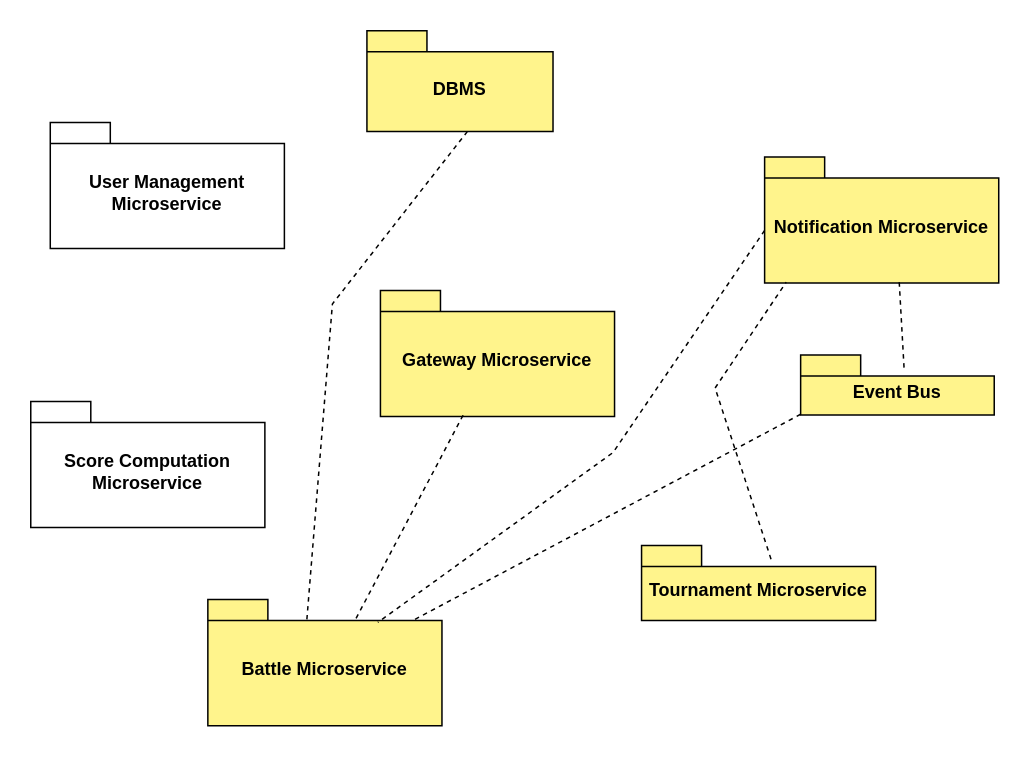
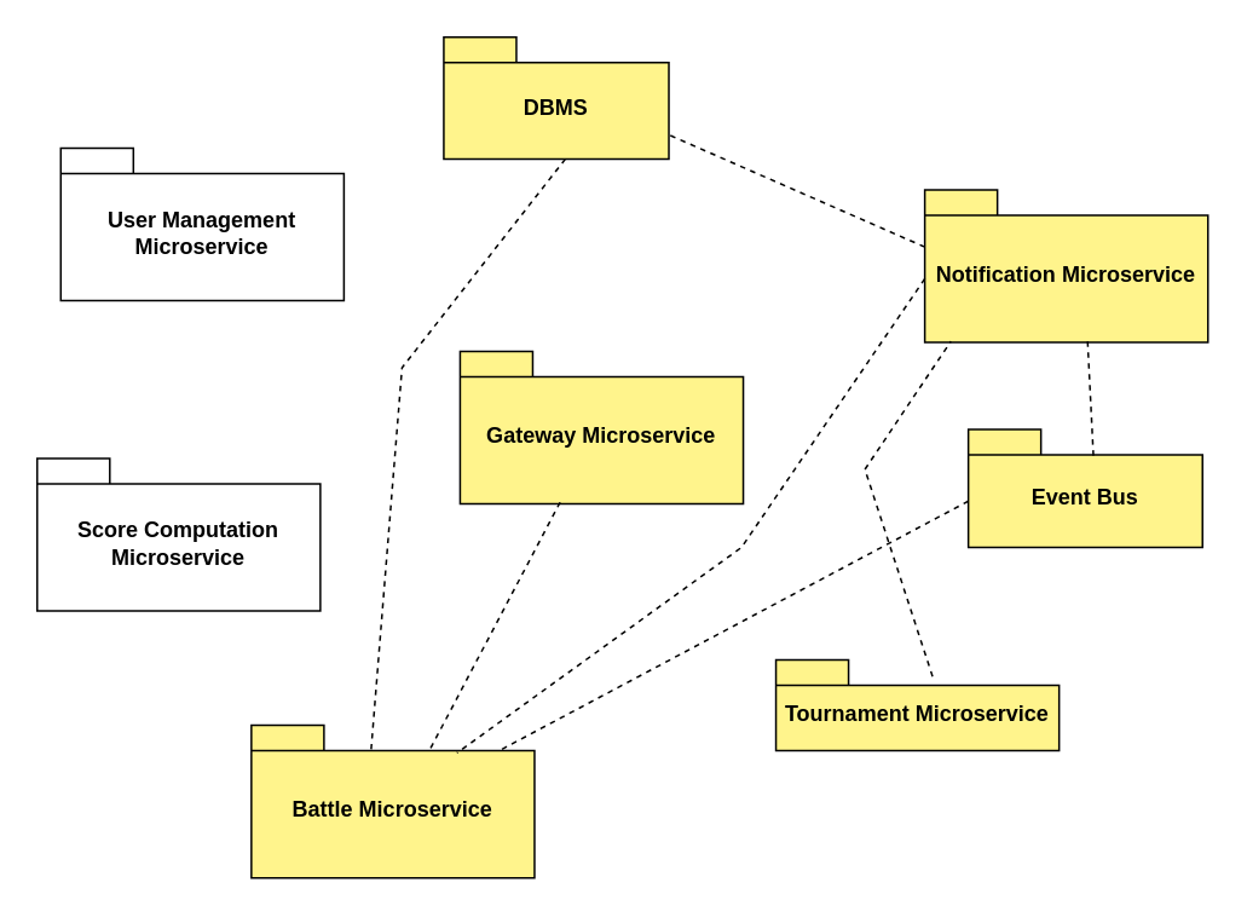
+ <mxCell id="16" value="" style="endArrow=none;dashed=1;html=1;rounded=0;exitX=0;exitY=0;exitDx=0;exitDy=31.5;exitPerimeter=0;entryX=0;entryY=0;entryDx=124;entryDy=53.75;entryPerimeter=0;" edge="1" parent="1" source="7" target="9"><mxGeometry width="50" height="50" relative="1" as="geometry"><mxPoint x="445" y="41.84" as="sourcePoint" /><mxPoint x="373" y="178.84" as="targetPoint" /></mxGeometry></mxCell>
- <mxCell id="11" value="Event Bus" style="shape=folder;fontStyle=1;spacingTop=10;tabWidth=40;tabHeight=14;tabPosition=left;html=1;whiteSpace=wrap;fillColor=#FFF48C;" parent="1" vertex="1"><mxGeometry x="533" y="236" width="129" height="40" as="geometry" /></mxCell>
+ <mxCell id="11" value="Event Bus" style="shape=folder;fontStyle=1;spacingTop=10;tabWidth=40;tabHeight=14;tabPosition=left;html=1;whiteSpace=wrap;fillColor=#FFF48C;" parent="1" vertex="1"><mxGeometry x="533" y="236" width="129" height="65" as="geometry" /></mxCell>
- <mxCell id="4" value="Score Computation Microservice" style="shape=folder;fontStyle=1;spacingTop=10;tabWidth=40;tabHeight=14;tabPosition=left;html=1;whiteSpace=wrap;" parent="1" vertex="1"><mxGeometry x="20" y="267" width="156" height="84" as="geometry" /></mxCell>
+ <mxCell id="4" value="Score Computation Microservice" style="shape=folder;fontStyle=1;spacingTop=10;tabWidth=40;tabHeight=14;tabPosition=left;html=1;whiteSpace=wrap;" parent="1" vertex="1"><mxGeometry x="20" y="252" width="156" height="84" as="geometry" /></mxCell>
